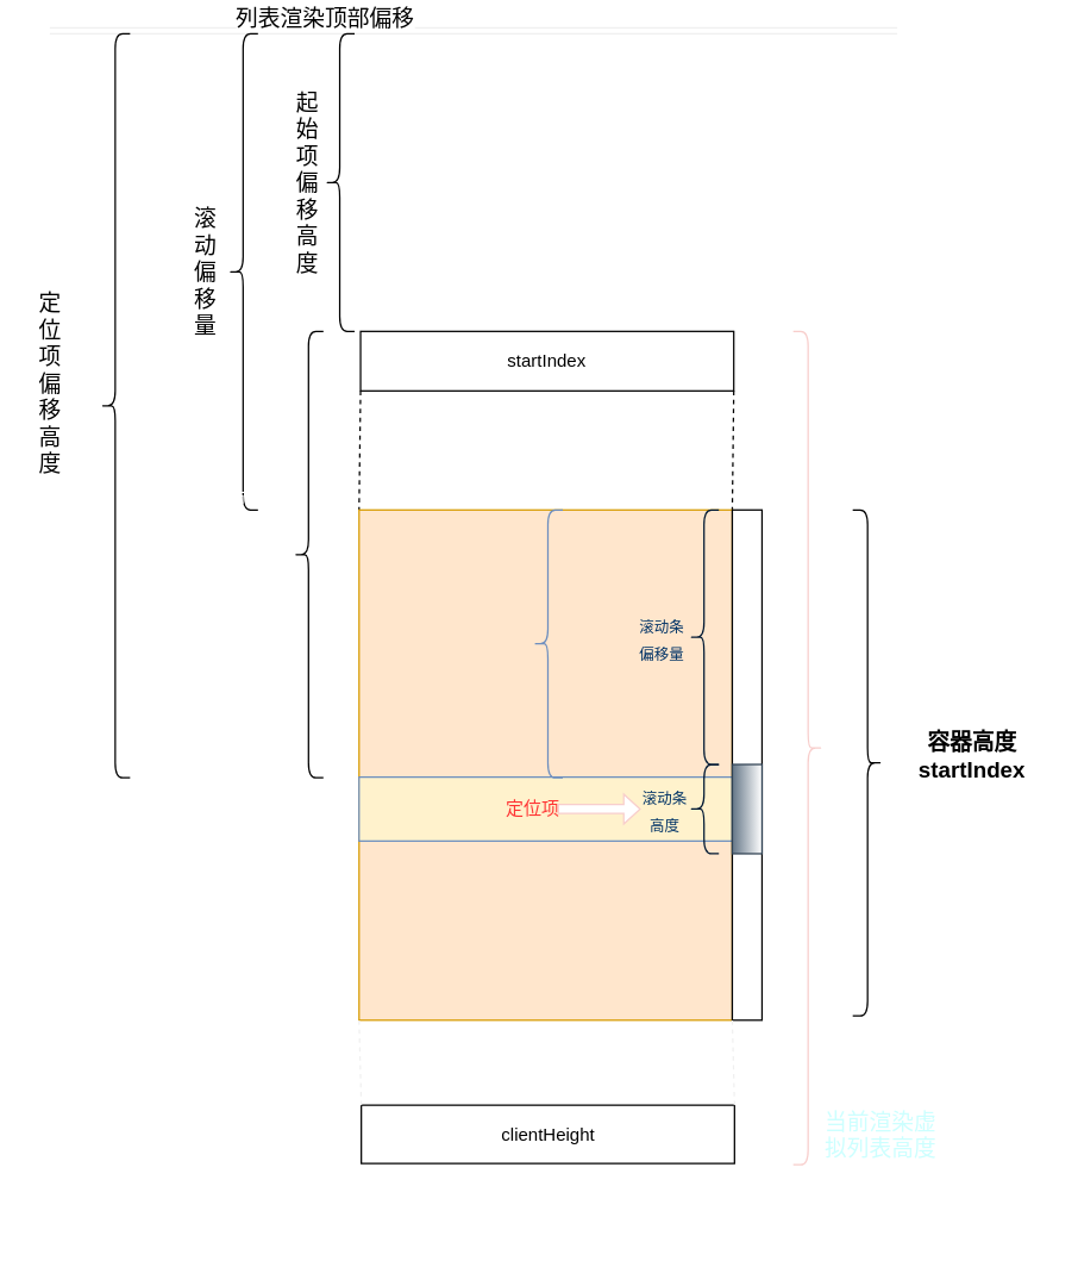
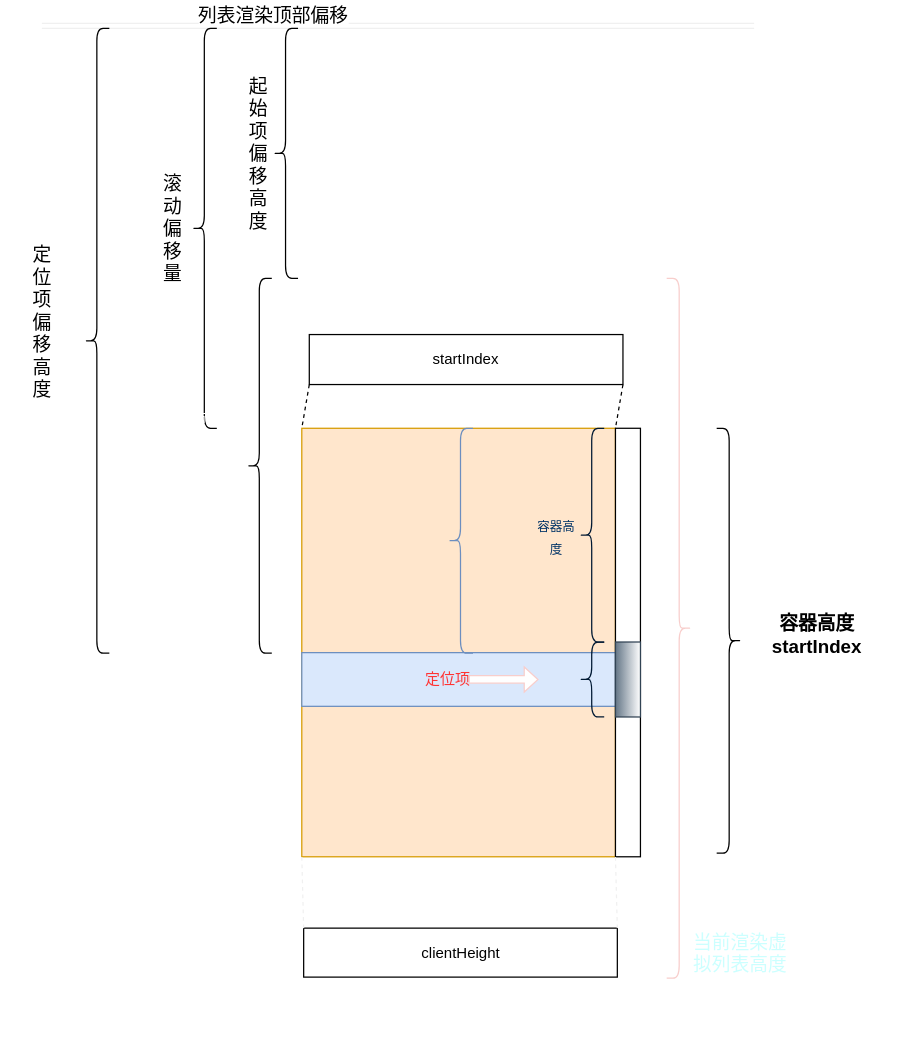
- <mxCell id="3" value="startIndex" style="rounded=0;whiteSpace=wrap;html=1;" vertex="1" parent="1"><mxGeometry x="242" y="222" width="251" height="40" as="geometry" /></mxCell>
+ <mxCell id="3" value="startIndex" style="rounded=0;whiteSpace=wrap;html=1;" vertex="1" parent="1"><mxGeometry x="247" y="267" width="251" height="40" as="geometry" /></mxCell>
- <mxCell id="18" value="&lt;font style=&quot;font-size: 10px&quot;&gt;滚动条偏移量&lt;/font&gt;" style="text;html=1;strokeColor=none;fillColor=none;align=center;verticalAlign=middle;whiteSpace=wrap;rounded=0;labelBackgroundColor=none;fontSize=15;fontColor=#003366;" vertex="1" parent="5"><mxGeometry x="186" y="65.52" width="36" height="40" as="geometry" /></mxCell>
+ <mxCell id="18" value="&lt;font style=&quot;font-size: 10px&quot;&gt;容器高度&lt;/font&gt;" style="text;html=1;strokeColor=none;fillColor=none;align=center;verticalAlign=middle;whiteSpace=wrap;rounded=0;labelBackgroundColor=none;fontSize=15;fontColor=#003366;" vertex="1" parent="5"><mxGeometry x="186" y="65.52" width="36" height="40" as="geometry" /></mxCell>
- <mxCell id="7" value="&lt;font color=&quot;#ff3333&quot;&gt;定位项&amp;nbsp; &amp;nbsp; &amp;nbsp;&lt;/font&gt;" style="rounded=0;whiteSpace=wrap;html=1;fillColor=#fff2cc;strokeColor=#6c8ebf;" parent="5" vertex="1"><mxGeometry y="179.545" width="251" height="42.964" as="geometry" /></mxCell>
+ <mxCell id="7" value="&lt;font color=&quot;#ff3333&quot;&gt;定位项&amp;nbsp; &amp;nbsp; &amp;nbsp;&lt;/font&gt;" style="rounded=0;whiteSpace=wrap;html=1;fillColor=#dae8fc;strokeColor=#6c8ebf;" parent="5" vertex="1"><mxGeometry y="179.545" width="251" height="42.964" as="geometry" /></mxCell>
- <mxCell id="16" value="&lt;font style=&quot;font-size: 10px&quot;&gt;滚动条高度&lt;/font&gt;" style="text;html=1;strokeColor=none;fillColor=none;align=center;verticalAlign=middle;whiteSpace=wrap;rounded=0;labelBackgroundColor=none;fontSize=15;fontColor=#003366;" vertex="1" parent="5"><mxGeometry x="190" y="191.03" width="32" height="20" as="geometry" /></mxCell>
